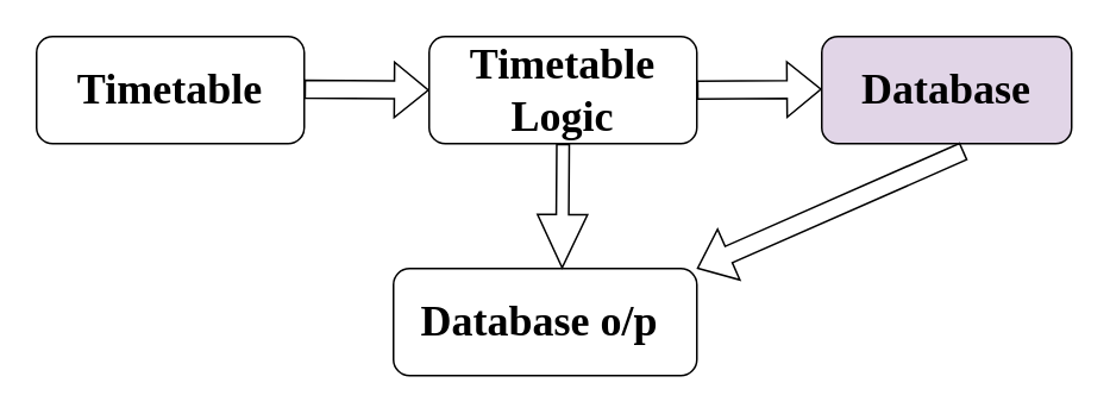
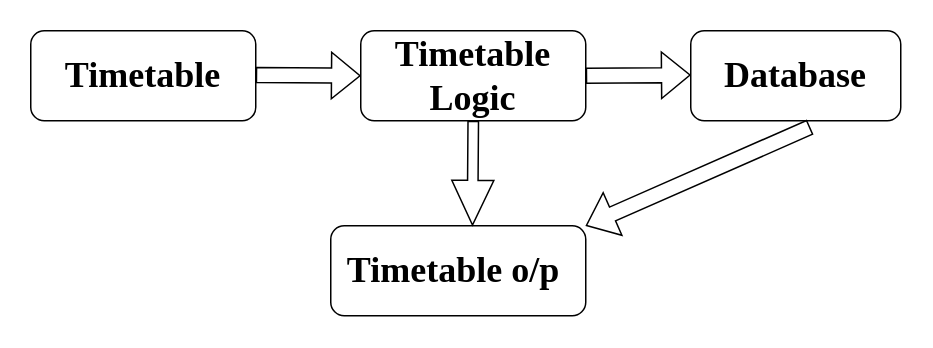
- <mxCell id="6" value="&lt;h1&gt;Database&lt;/h1&gt;" style="rounded=1;whiteSpace=wrap;html=1;fontFamily=Times New Roman;fillColor=#e1d5e7;" parent="1" vertex="1"><mxGeometry x="460" y="20" width="140" height="60" as="geometry" /></mxCell>
+ <mxCell id="6" value="&lt;h1&gt;Database&lt;/h1&gt;" style="rounded=1;whiteSpace=wrap;html=1;fontFamily=Times New Roman;" parent="1" vertex="1"><mxGeometry x="460" y="20" width="140" height="60" as="geometry" /></mxCell>
- <mxCell id="5" value="&lt;h1&gt;&lt;font face=&quot;Times New Roman&quot;&gt;Database o/p&amp;nbsp;&lt;/font&gt;&lt;/h1&gt;" style="rounded=1;whiteSpace=wrap;html=1;" parent="1" vertex="1"><mxGeometry x="220" y="150" width="170" height="60" as="geometry" /></mxCell>
+ <mxCell id="5" value="&lt;h1&gt;&lt;font face=&quot;Times New Roman&quot;&gt;Timetable o/p&amp;nbsp;&lt;/font&gt;&lt;/h1&gt;" style="rounded=1;whiteSpace=wrap;html=1;" parent="1" vertex="1"><mxGeometry x="220" y="150" width="170" height="60" as="geometry" /></mxCell>
